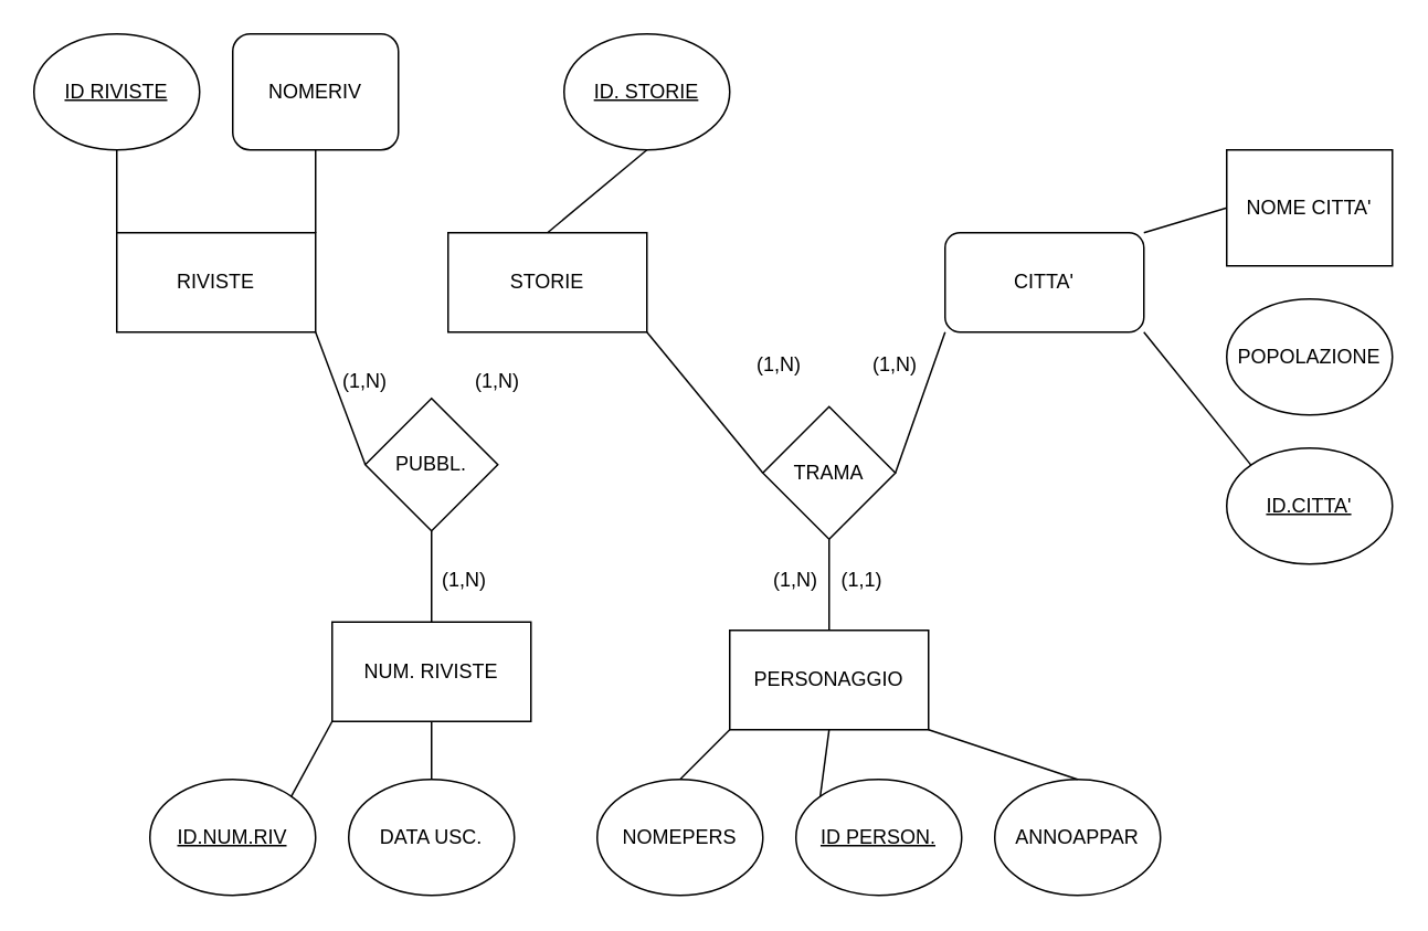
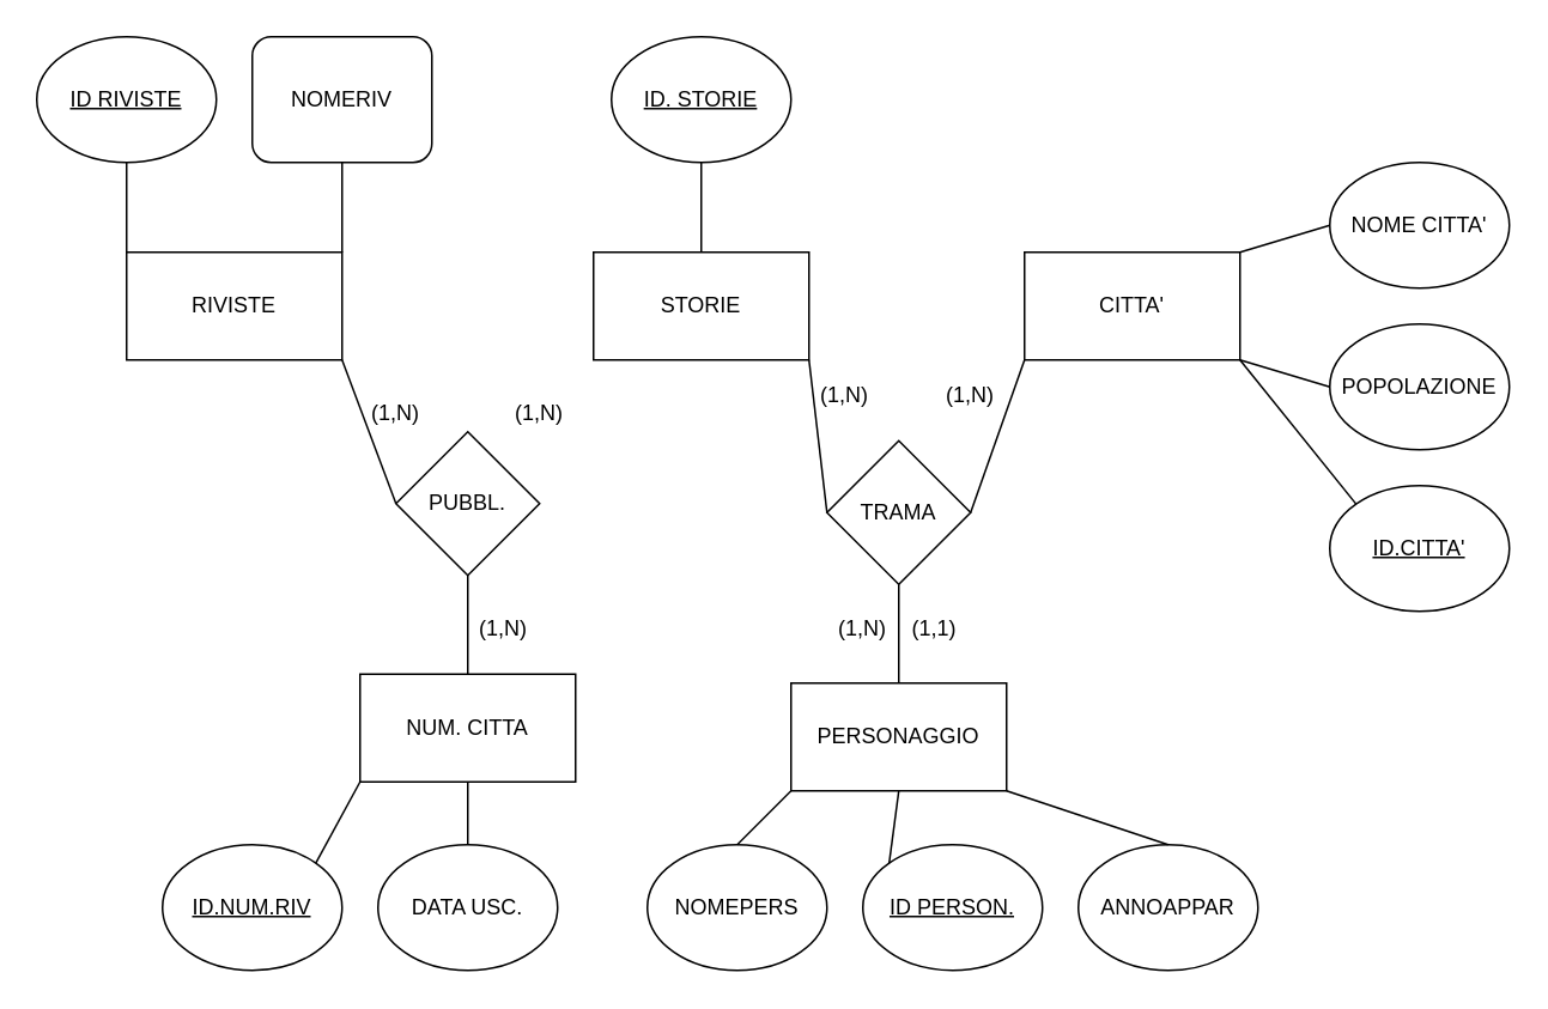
- <mxCell id="6" value="NOME CITTA'" style="whiteSpace=wrap;html=1;rounded=0;" vertex="1" parent="1"><mxGeometry x="740" y="90" width="100" height="70" as="geometry" /></mxCell>
+ <mxCell id="6" value="NOME CITTA'" style="ellipse;whiteSpace=wrap;html=1;" vertex="1" parent="1"><mxGeometry x="740" y="90" width="100" height="70" as="geometry" /></mxCell>
- <mxCell id="12" value="STORIE" style="rounded=0;whiteSpace=wrap;html=1;" vertex="1" parent="1"><mxGeometry x="270" y="140" width="120" height="60" as="geometry" /></mxCell>
+ <mxCell id="12" value="STORIE" style="rounded=0;whiteSpace=wrap;html=1;" vertex="1" parent="1"><mxGeometry x="330" y="140" width="120" height="60" as="geometry" /></mxCell>
- <mxCell id="14" value="CITTA'" style="whiteSpace=wrap;html=1;rounded=1;" vertex="1" parent="1"><mxGeometry x="570" y="140" width="120" height="60" as="geometry" /></mxCell>
+ <mxCell id="14" value="CITTA'" style="rounded=0;whiteSpace=wrap;html=1;" vertex="1" parent="1"><mxGeometry x="570" y="140" width="120" height="60" as="geometry" /></mxCell>
+ <mxCell id="22" value="" style="endArrow=none;html=1;entryX=1;entryY=1;entryDx=0;entryDy=0;exitX=0;exitY=0.5;exitDx=0;exitDy=0;" edge="1" parent="1" source="8" target="14"><mxGeometry width="50" height="50" relative="1" as="geometry"><mxPoint x="610" y="380" as="sourcePoint" /><mxPoint x="660" y="330" as="targetPoint" /></mxGeometry></mxCell>
- <mxCell id="10" value="NUM. RIVISTE" style="rounded=0;whiteSpace=wrap;html=1;" vertex="1" parent="1"><mxGeometry x="200" y="375" width="120" height="60" as="geometry" /></mxCell>
+ <mxCell id="10" value="NUM. CITTA" style="rounded=0;whiteSpace=wrap;html=1;" vertex="1" parent="1"><mxGeometry x="200" y="375" width="120" height="60" as="geometry" /></mxCell>
